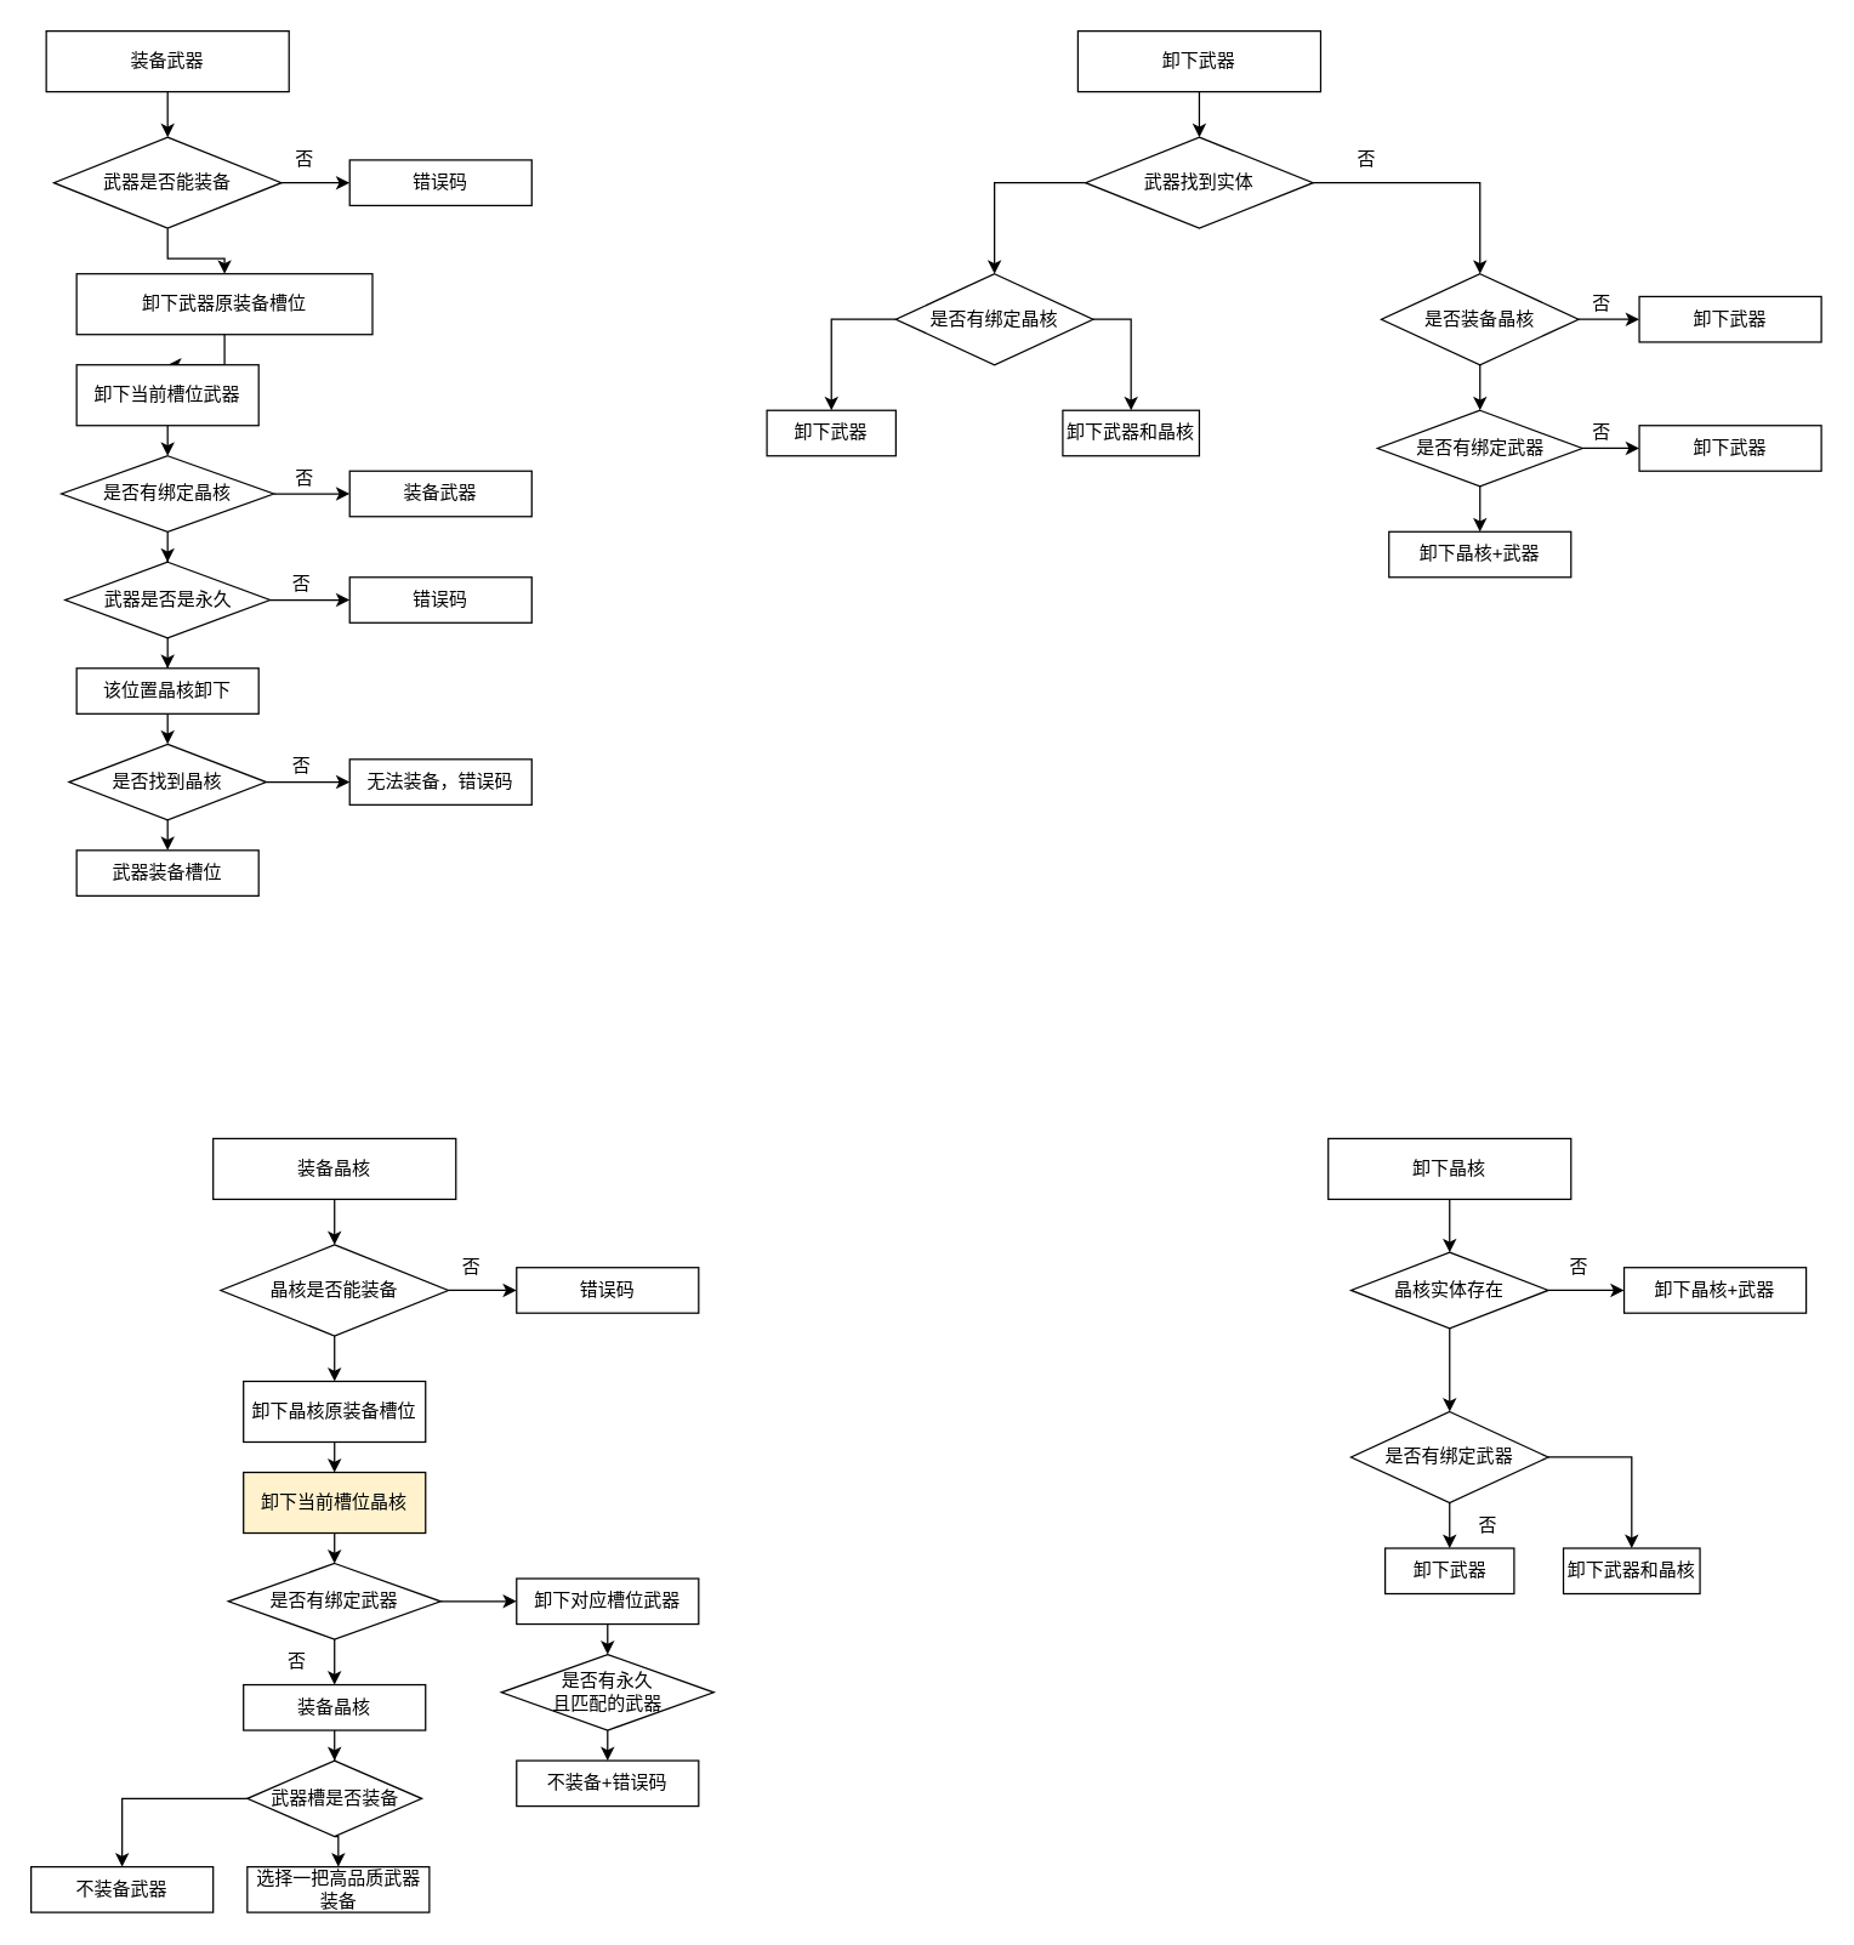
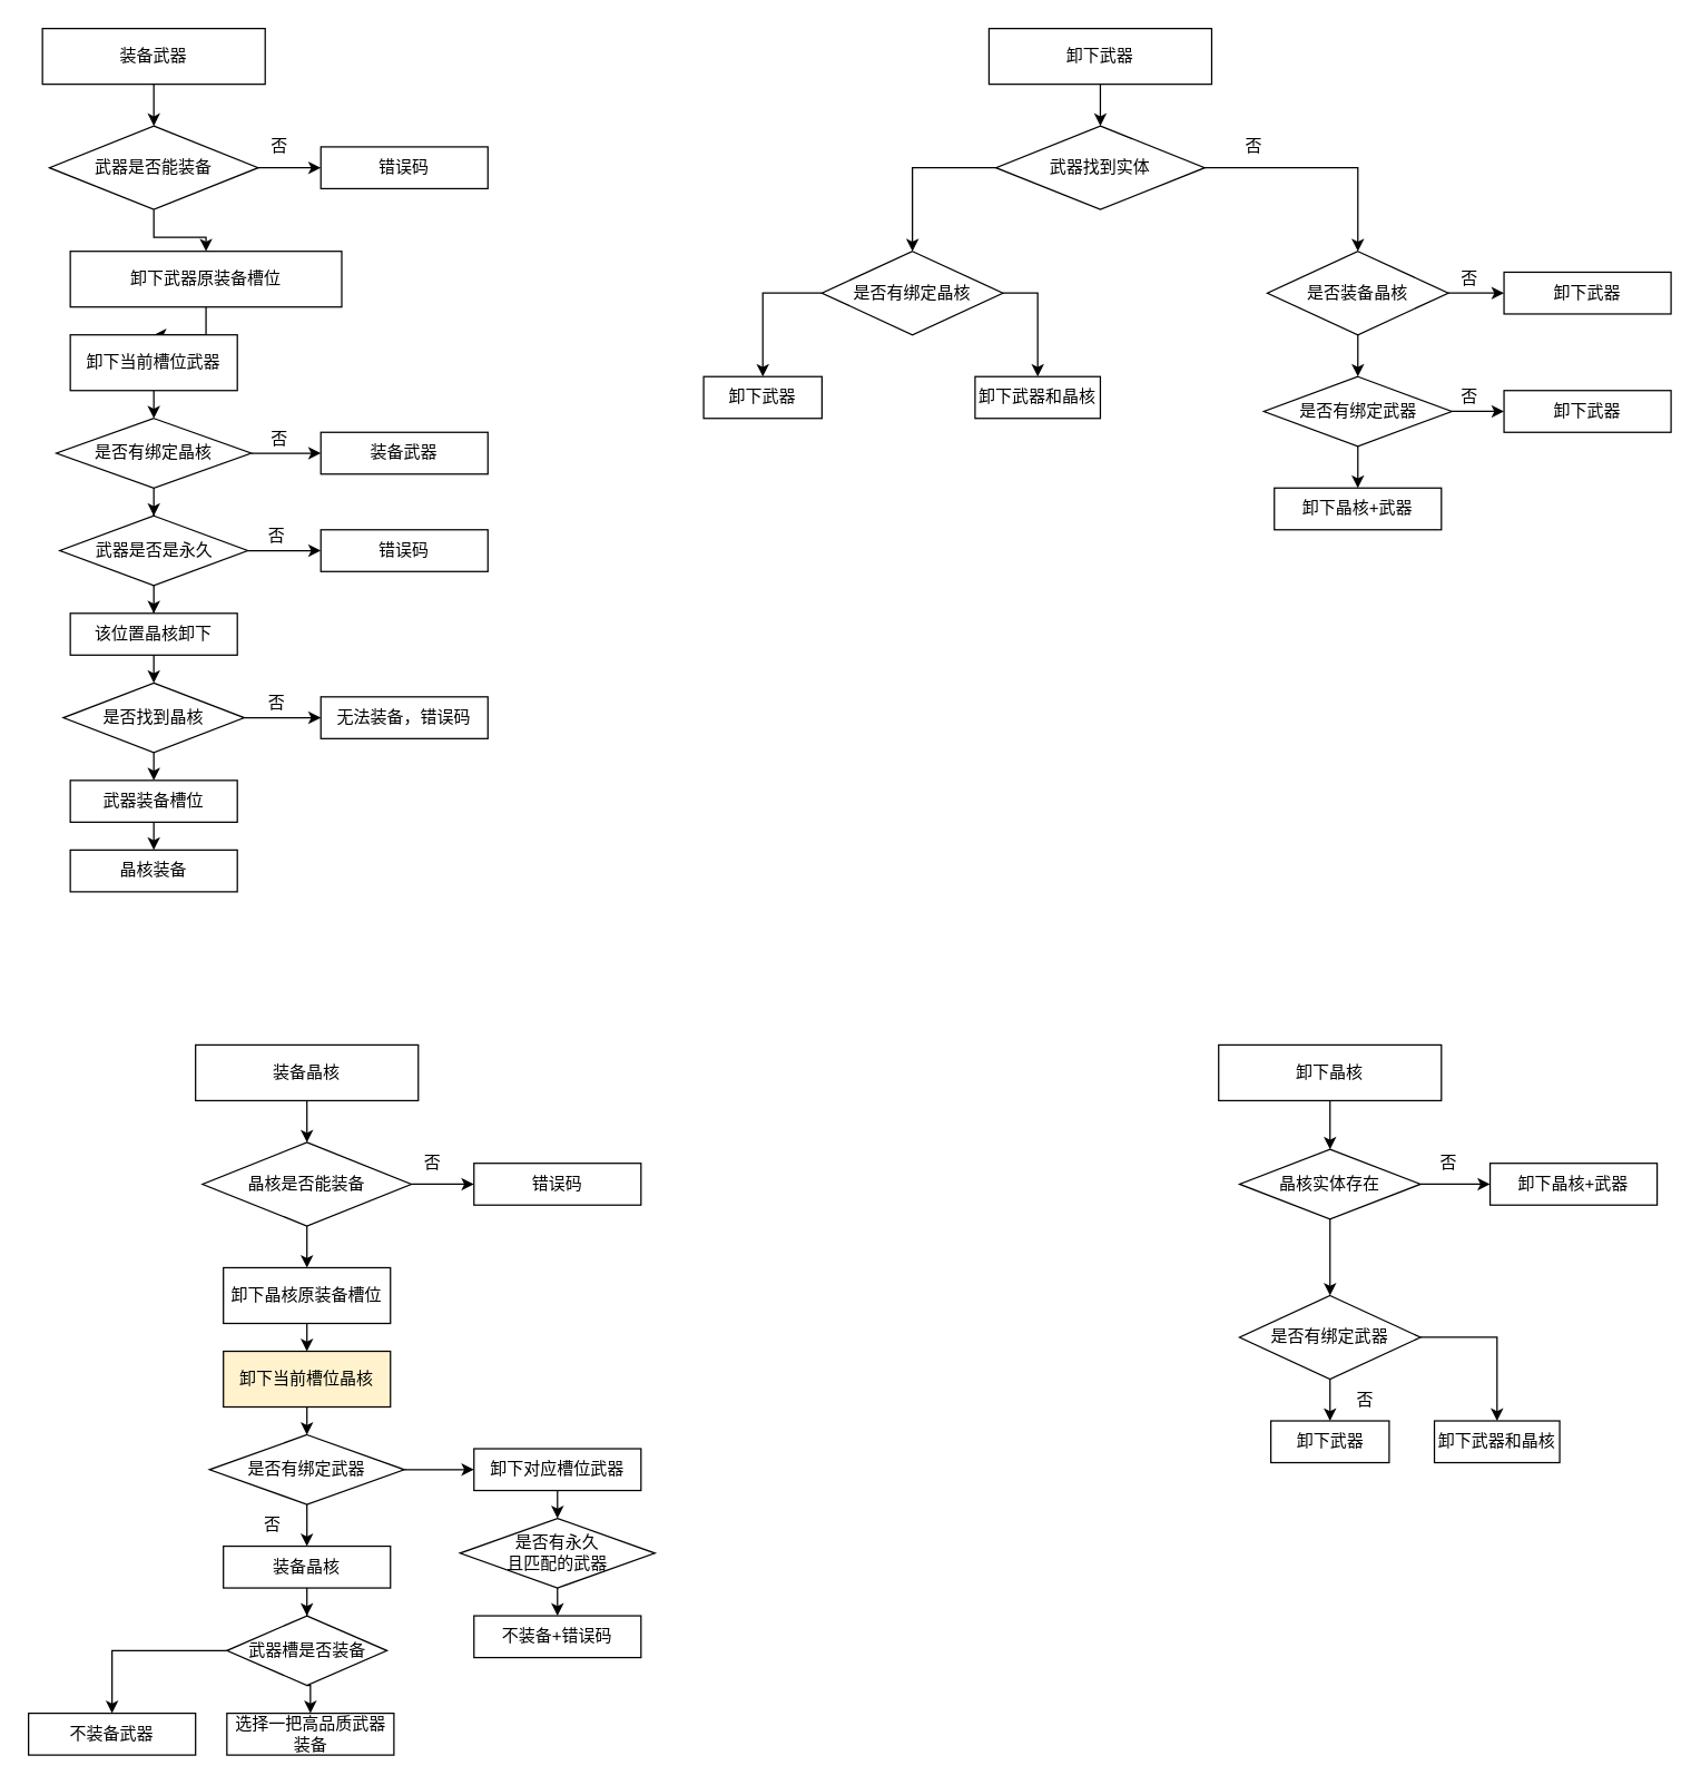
+ <mxCell id="17" style="edgeStyle=orthogonalEdgeStyle;rounded=0;orthogonalLoop=1;jettySize=auto;html=1;exitX=0.5;exitY=1;exitDx=0;exitDy=0;entryX=0.5;entryY=0;entryDx=0;entryDy=0;" edge="1" parent="1" source="18" target="27"><mxGeometry relative="1" as="geometry" /></mxCell>
+ <mxCell id="27" value="晶核装备" style="rounded=0;whiteSpace=wrap;html=1;" vertex="1" parent="1"><mxGeometry x="50" y="610" width="120" height="30" as="geometry" /></mxCell>
